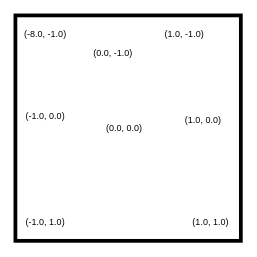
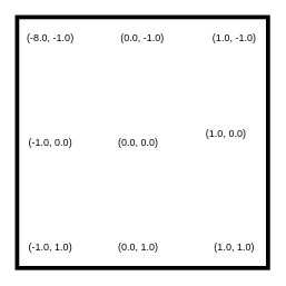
- <mxCell id="4" value="(1.0, -1.0)" style="text;html=1;strokeColor=none;fillColor=none;align=center;verticalAlign=middle;whiteSpace=wrap;rounded=0;shadow=0;" parent="1" vertex="1"><mxGeometry x="215" y="30" width="60" height="30" as="geometry" /></mxCell>
+ <mxCell id="4" value="(1.0, -1.0)" style="text;html=1;strokeColor=none;fillColor=none;align=center;verticalAlign=middle;whiteSpace=wrap;rounded=0;shadow=0;" parent="1" vertex="1"><mxGeometry x="250" y="30" width="60" height="30" as="geometry" /></mxCell>
- <mxCell id="5" value="(0.0, -1.0)" style="text;html=1;strokeColor=none;fillColor=none;align=center;verticalAlign=middle;whiteSpace=wrap;rounded=0;shadow=0;" parent="1" vertex="1"><mxGeometry x="120" y="55" width="60" height="30" as="geometry" /></mxCell>
+ <mxCell id="5" value="(0.0, -1.0)" style="text;html=1;strokeColor=none;fillColor=none;align=center;verticalAlign=middle;whiteSpace=wrap;rounded=0;shadow=0;" parent="1" vertex="1"><mxGeometry x="140" y="30" width="60" height="30" as="geometry" /></mxCell>
- <mxCell id="6" value="(-1.0, 0.0)" style="text;html=1;strokeColor=none;fillColor=none;align=center;verticalAlign=middle;whiteSpace=wrap;rounded=0;shadow=0;" vertex="1" parent="1"><mxGeometry x="30" y="140" width="60" height="30" as="geometry" /></mxCell>
+ <mxCell id="6" value="(-1.0, 0.0)" style="text;html=1;strokeColor=none;fillColor=none;align=center;verticalAlign=middle;whiteSpace=wrap;rounded=0;shadow=0;" vertex="1" parent="1"><mxGeometry x="30" y="155" width="60" height="30" as="geometry" /></mxCell>
+ <mxCell id="10" value="(0.0, 1.0)" style="text;html=1;strokeColor=none;fillColor=none;align=center;verticalAlign=middle;whiteSpace=wrap;rounded=0;shadow=0;" vertex="1" parent="1"><mxGeometry x="135" y="280" width="60" height="30" as="geometry" /></mxCell>
